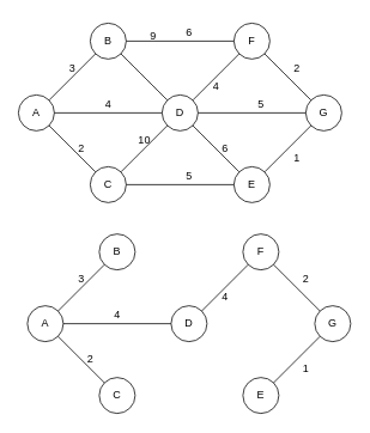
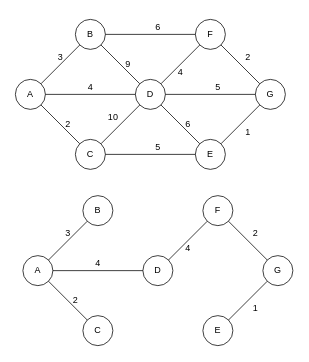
- <mxCell id="21" value="9" style="text;html=1;align=center;verticalAlign=middle;resizable=0;points=[];autosize=1;strokeColor=none;fillColor=none;" vertex="1" parent="1"><mxGeometry x="155" y="25" width="30" height="30" as="geometry" /></mxCell>
+ <mxCell id="21" value="9" style="text;html=1;align=center;verticalAlign=middle;resizable=0;points=[];autosize=1;strokeColor=none;fillColor=none;" vertex="1" parent="1"><mxGeometry x="155" y="70" width="30" height="30" as="geometry" /></mxCell>
- <mxCell id="23" value="10" style="text;html=1;align=center;verticalAlign=middle;resizable=0;points=[];autosize=1;strokeColor=none;fillColor=none;" vertex="1" parent="1"><mxGeometry x="140" y="140" width="40" height="30" as="geometry" /></mxCell>
+ <mxCell id="23" value="10" style="text;html=1;align=center;verticalAlign=middle;resizable=0;points=[];autosize=1;strokeColor=none;fillColor=none;" vertex="1" parent="1"><mxGeometry x="130" y="140" width="40" height="30" as="geometry" /></mxCell>
